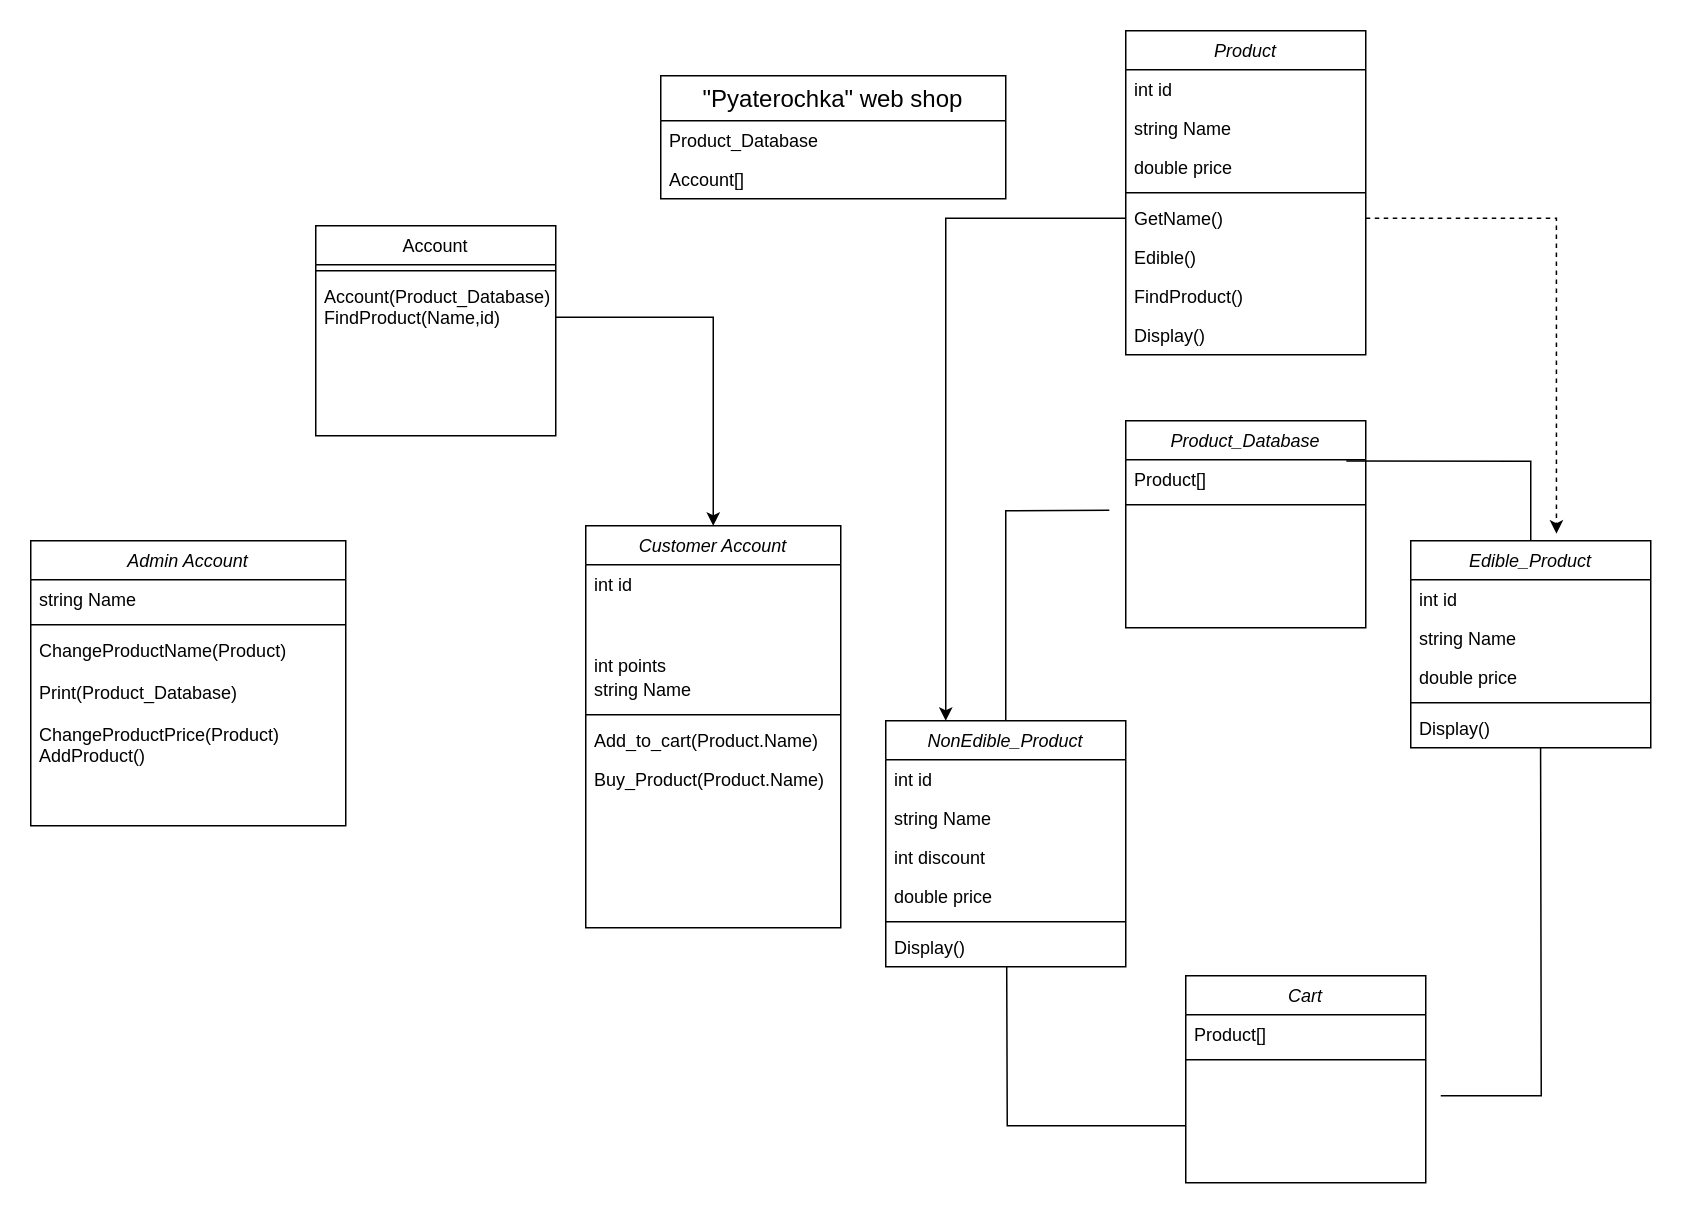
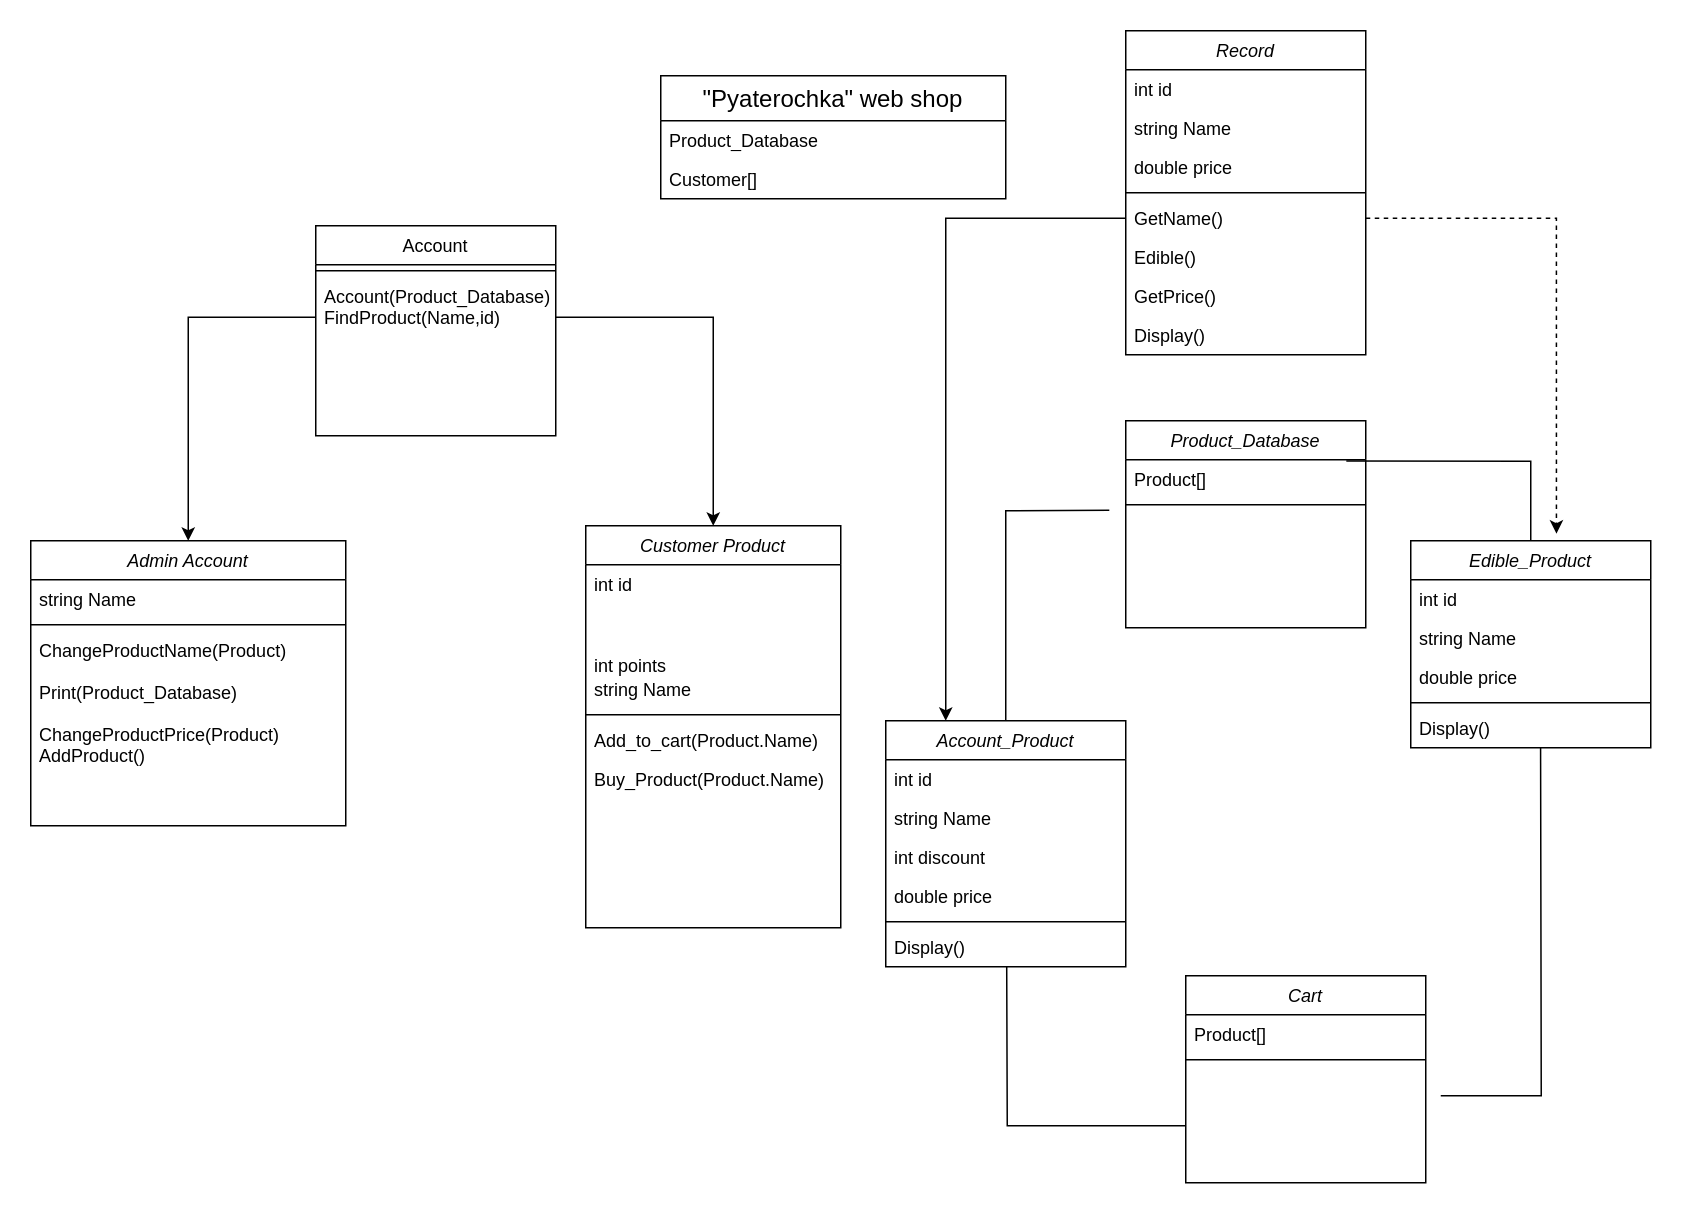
- <mxCell id="40" value="Product" style="swimlane;fontStyle=2;align=center;verticalAlign=top;childLayout=stackLayout;horizontal=1;startSize=26;horizontalStack=0;resizeParent=1;resizeLast=0;collapsible=1;marginBottom=0;rounded=0;shadow=0;strokeWidth=1;" parent="1" vertex="1"><mxGeometry x="750" y="20" width="160" height="216" as="geometry"><mxRectangle x="230" y="140" width="160" height="26" as="alternateBounds" /></mxGeometry></mxCell>
+ <mxCell id="40" value="Record" style="swimlane;fontStyle=2;align=center;verticalAlign=top;childLayout=stackLayout;horizontal=1;startSize=26;horizontalStack=0;resizeParent=1;resizeLast=0;collapsible=1;marginBottom=0;rounded=0;shadow=0;strokeWidth=1;" parent="1" vertex="1"><mxGeometry x="750" y="20" width="160" height="216" as="geometry"><mxRectangle x="230" y="140" width="160" height="26" as="alternateBounds" /></mxGeometry></mxCell>
- <mxCell id="7" value="Account[]" style="text;strokeColor=none;fillColor=none;align=left;verticalAlign=top;spacingLeft=4;spacingRight=4;overflow=hidden;rotatable=0;points=[[0,0.5],[1,0.5]];portConstraint=eastwest;whiteSpace=wrap;html=1;" parent="5" vertex="1"><mxGeometry y="56" width="230" height="26" as="geometry" /></mxCell>
+ <mxCell id="7" value="Customer[]" style="text;strokeColor=none;fillColor=none;align=left;verticalAlign=top;spacingLeft=4;spacingRight=4;overflow=hidden;rotatable=0;points=[[0,0.5],[1,0.5]];portConstraint=eastwest;whiteSpace=wrap;html=1;" parent="5" vertex="1"><mxGeometry y="56" width="230" height="26" as="geometry" /></mxCell>
- <mxCell id="47" value="FindProduct()" style="text;strokeColor=none;fillColor=none;align=left;verticalAlign=top;spacingLeft=4;spacingRight=4;overflow=hidden;rotatable=0;points=[[0,0.5],[1,0.5]];portConstraint=eastwest;whiteSpace=wrap;html=1;" parent="40" vertex="1"><mxGeometry y="164" width="160" height="26" as="geometry" /></mxCell>
+ <mxCell id="47" value="GetPrice()" style="text;strokeColor=none;fillColor=none;align=left;verticalAlign=top;spacingLeft=4;spacingRight=4;overflow=hidden;rotatable=0;points=[[0,0.5],[1,0.5]];portConstraint=eastwest;whiteSpace=wrap;html=1;" parent="40" vertex="1"><mxGeometry y="164" width="160" height="26" as="geometry" /></mxCell>
+ <mxCell id="20" style="edgeStyle=orthogonalEdgeStyle;rounded=0;orthogonalLoop=1;jettySize=auto;html=1;entryX=0.5;entryY=0;entryDx=0;entryDy=0;" parent="1" source="4" target="8" edge="1"><mxGeometry relative="1" as="geometry" /></mxCell>
- <mxCell id="12" value="Customer Account" style="swimlane;fontStyle=2;align=center;verticalAlign=top;childLayout=stackLayout;horizontal=1;startSize=26;horizontalStack=0;resizeParent=1;resizeLast=0;collapsible=1;marginBottom=0;rounded=0;shadow=0;strokeWidth=1;" parent="1" vertex="1"><mxGeometry x="390" y="350" width="170" height="268" as="geometry"><mxRectangle x="230" y="140" width="160" height="26" as="alternateBounds" /></mxGeometry></mxCell>
+ <mxCell id="12" value="Customer Product" style="swimlane;fontStyle=2;align=center;verticalAlign=top;childLayout=stackLayout;horizontal=1;startSize=26;horizontalStack=0;resizeParent=1;resizeLast=0;collapsible=1;marginBottom=0;rounded=0;shadow=0;strokeWidth=1;" parent="1" vertex="1"><mxGeometry x="390" y="350" width="170" height="268" as="geometry"><mxRectangle x="230" y="140" width="160" height="26" as="alternateBounds" /></mxGeometry></mxCell>
- <mxCell id="32" value="NonEdible_Product" style="swimlane;fontStyle=2;align=center;verticalAlign=top;childLayout=stackLayout;horizontal=1;startSize=26;horizontalStack=0;resizeParent=1;resizeLast=0;collapsible=1;marginBottom=0;rounded=0;shadow=0;strokeWidth=1;" parent="1" vertex="1"><mxGeometry x="590" y="480" width="160" height="164" as="geometry"><mxRectangle x="230" y="140" width="160" height="26" as="alternateBounds" /></mxGeometry></mxCell>
+ <mxCell id="32" value="Account_Product" style="swimlane;fontStyle=2;align=center;verticalAlign=top;childLayout=stackLayout;horizontal=1;startSize=26;horizontalStack=0;resizeParent=1;resizeLast=0;collapsible=1;marginBottom=0;rounded=0;shadow=0;strokeWidth=1;" parent="1" vertex="1"><mxGeometry x="590" y="480" width="160" height="164" as="geometry"><mxRectangle x="230" y="140" width="160" height="26" as="alternateBounds" /></mxGeometry></mxCell>
